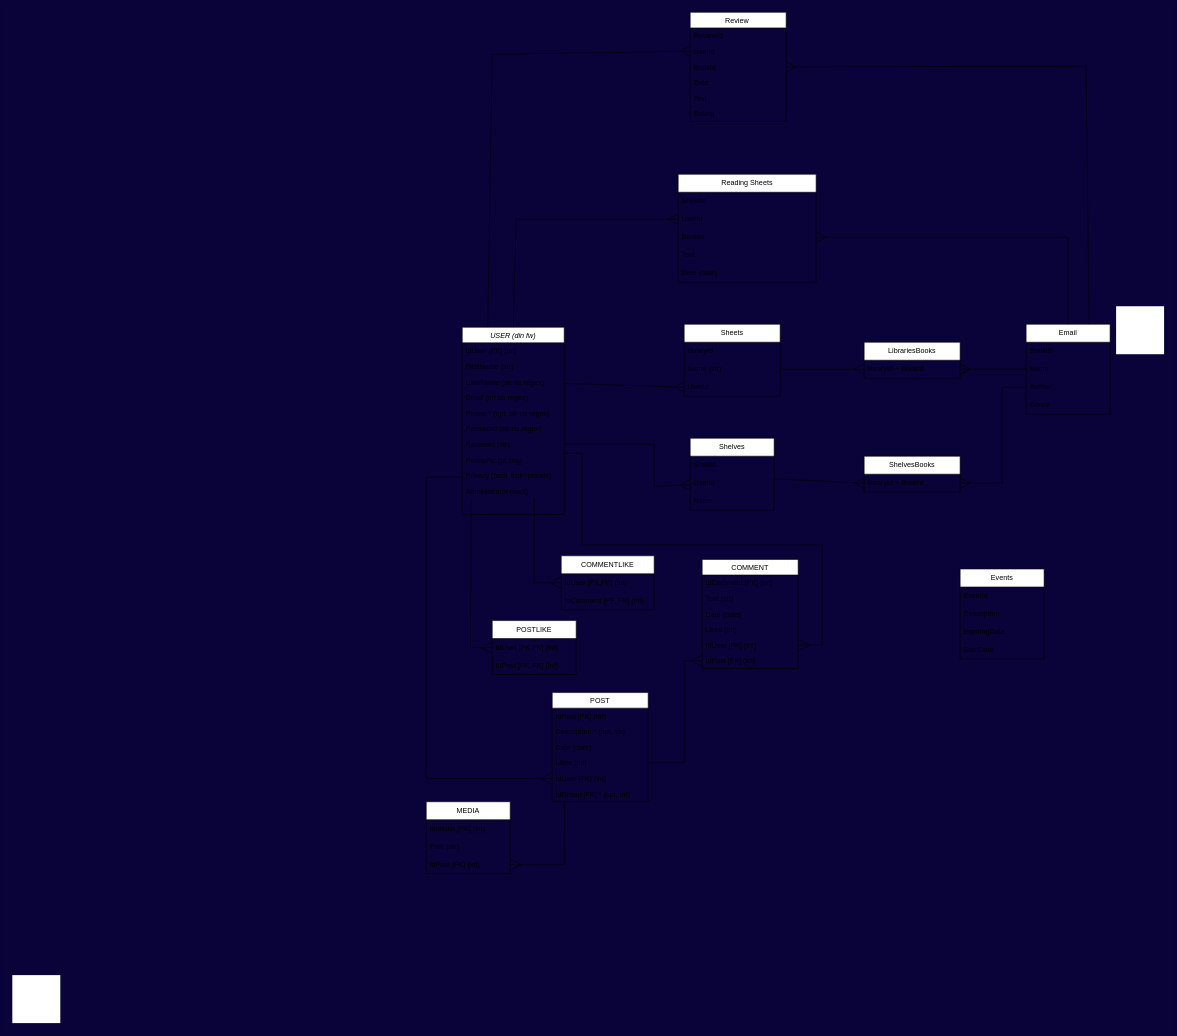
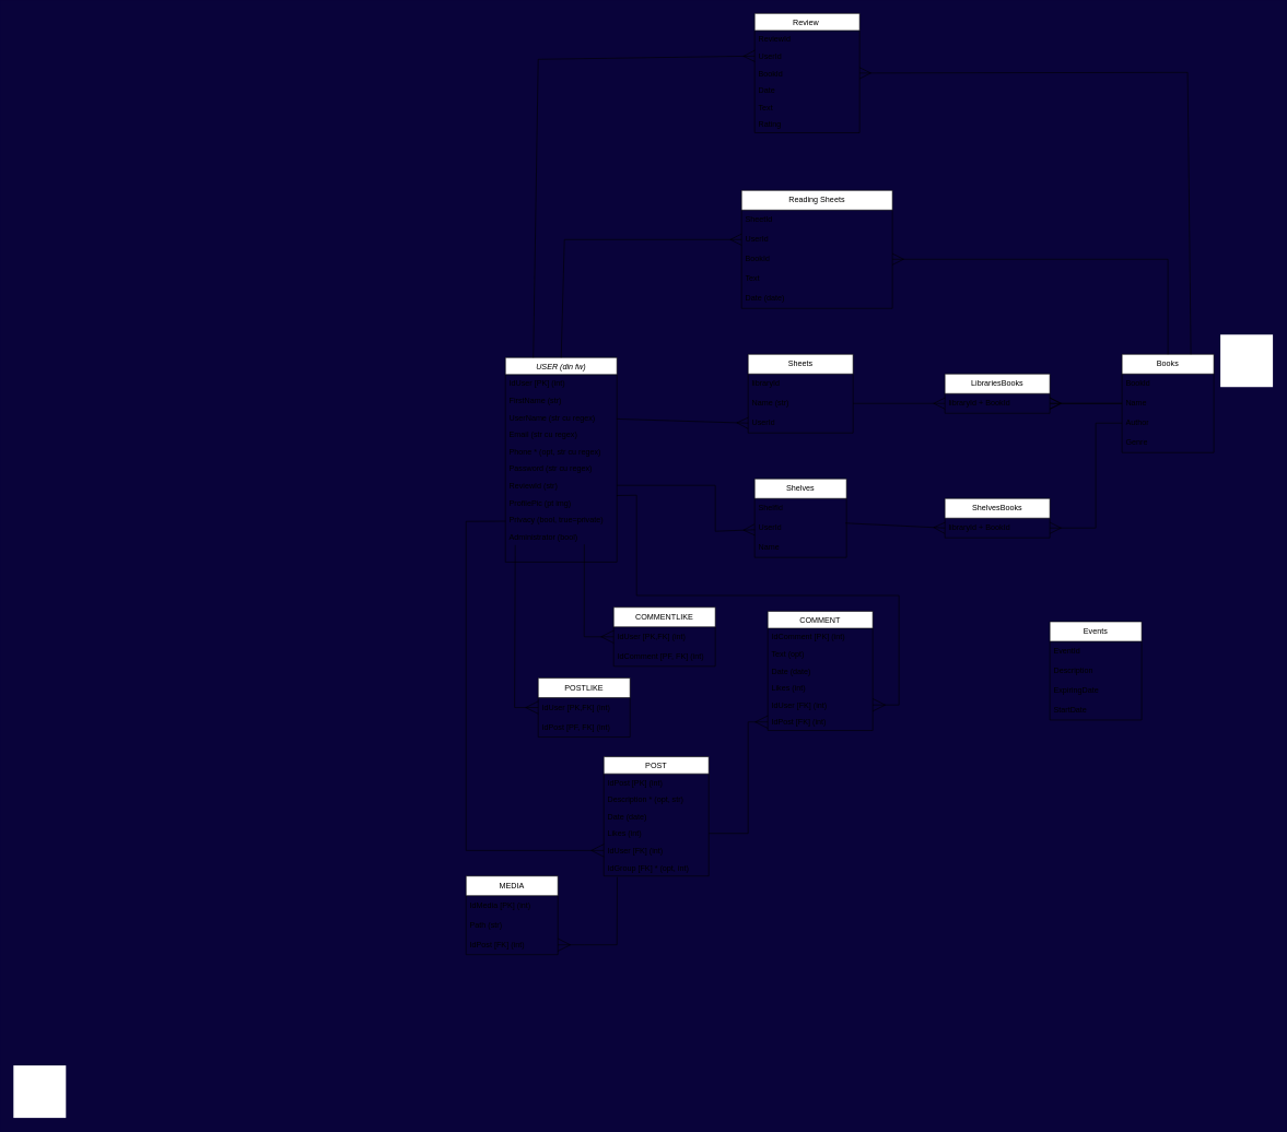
- <mxCell id="48" value="Email" style="swimlane;fontStyle=0;childLayout=stackLayout;horizontal=1;startSize=30;horizontalStack=0;resizeParent=1;resizeParentMax=0;resizeLast=0;collapsible=1;marginBottom=0;whiteSpace=wrap;html=1;" parent="1" vertex="1"><mxGeometry x="1710" y="540" width="140" height="150" as="geometry" /></mxCell>
+ <mxCell id="48" value="Books" style="swimlane;fontStyle=0;childLayout=stackLayout;horizontal=1;startSize=30;horizontalStack=0;resizeParent=1;resizeParentMax=0;resizeLast=0;collapsible=1;marginBottom=0;whiteSpace=wrap;html=1;" parent="1" vertex="1"><mxGeometry x="1710" y="540" width="140" height="150" as="geometry" /></mxCell>
- <mxCell id="22" value="Text (str)" style="text;align=left;verticalAlign=top;spacingLeft=4;spacingRight=4;overflow=hidden;rotatable=0;points=[[0,0.5],[1,0.5]];portConstraint=eastwest;" parent="20" vertex="1"><mxGeometry y="52" width="160" height="26" as="geometry" /></mxCell>
+ <mxCell id="22" value="Text (opt)" style="text;align=left;verticalAlign=top;spacingLeft=4;spacingRight=4;overflow=hidden;rotatable=0;points=[[0,0.5],[1,0.5]];portConstraint=eastwest;" parent="20" vertex="1"><mxGeometry y="52" width="160" height="26" as="geometry" /></mxCell>
